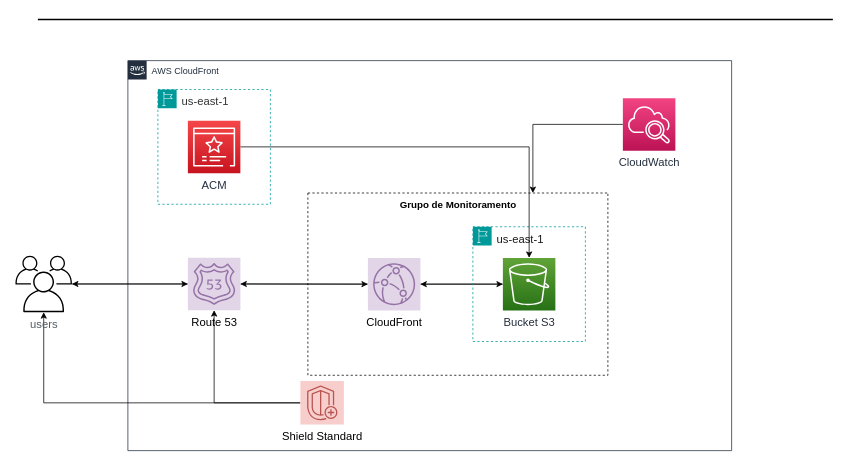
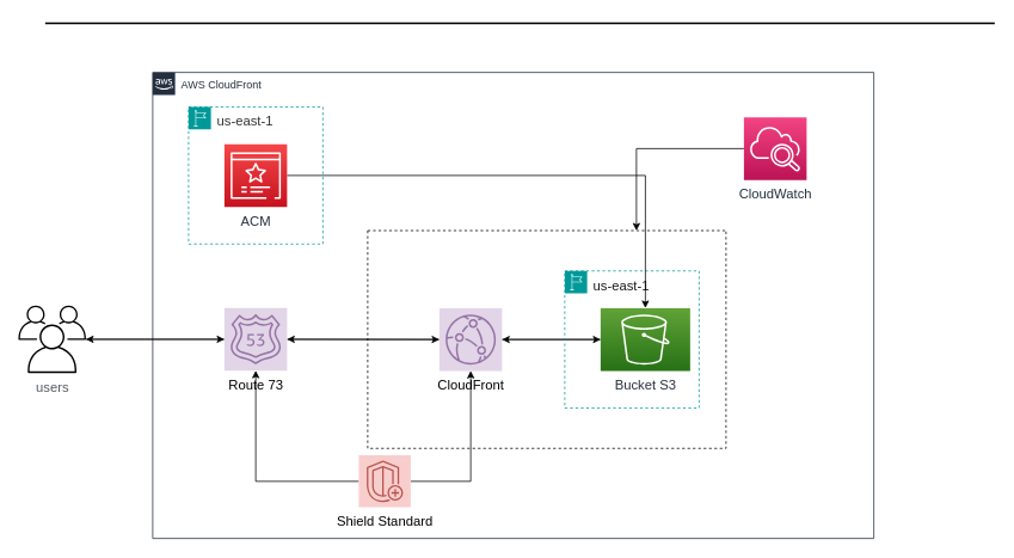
- <mxCell id="12" value="&lt;b&gt;&lt;font style=&quot;font-size: 13px;&quot;&gt;Grupo de Monitoramento&lt;/font&gt;&lt;/b&gt;" style="text;html=1;align=center;verticalAlign=middle;resizable=0;points=[];autosize=1;strokeColor=none;fillColor=none;" parent="11" vertex="1"><mxGeometry x="110" width="180" height="30" as="geometry" /></mxCell>
- <mxCell id="4" value="&lt;font style=&quot;font-size: 15px;&quot;&gt;Bucket S3&lt;/font&gt;" style="sketch=0;points=[[0,0,0],[0.25,0,0],[0.5,0,0],[0.75,0,0],[1,0,0],[0,1,0],[0.25,1,0],[0.5,1,0],[0.75,1,0],[1,1,0],[0,0.25,0],[0,0.5,0],[0,0.75,0],[1,0.25,0],[1,0.5,0],[1,0.75,0]];outlineConnect=0;fontColor=#232F3E;gradientColor=#60A337;gradientDirection=north;fillColor=#277116;strokeColor=#ffffff;dashed=0;verticalLabelPosition=bottom;verticalAlign=top;align=center;html=1;fontSize=12;fontStyle=0;aspect=fixed;shape=mxgraph.aws4.resourceIcon;resIcon=mxgraph.aws4.s3;" parent="2" vertex="1"><mxGeometry x="500" y="263" width="70" height="70" as="geometry" /></mxCell>
+ <mxCell id="4" value="&lt;font style=&quot;font-size: 15px;&quot;&gt;Bucket S3&lt;/font&gt;" style="sketch=0;points=[[0,0,0],[0.25,0,0],[0.5,0,0],[0.75,0,0],[1,0,0],[0,1,0],[0.25,1,0],[0.5,1,0],[0.75,1,0],[1,1,0],[0,0.25,0],[0,0.5,0],[0,0.75,0],[1,0.25,0],[1,0.5,0],[1,0.75,0]];outlineConnect=0;fontColor=#232F3E;gradientColor=#60A337;gradientDirection=north;fillColor=#277116;strokeColor=#ffffff;dashed=0;verticalLabelPosition=bottom;verticalAlign=top;align=center;html=1;fontSize=12;fontStyle=0;aspect=fixed;shape=mxgraph.aws4.resourceIcon;resIcon=mxgraph.aws4.s3;" parent="2" vertex="1"><mxGeometry x="500" y="263" width="100" height="70" as="geometry" /></mxCell>
- <mxCell id="15" value="&lt;font style=&quot;font-size: 15px;&quot;&gt;Route 53&lt;/font&gt;" style="sketch=0;points=[[0,0,0],[0.25,0,0],[0.5,0,0],[0.75,0,0],[1,0,0],[0,1,0],[0.25,1,0],[0.5,1,0],[0.75,1,0],[1,1,0],[0,0.25,0],[0,0.5,0],[0,0.75,0],[1,0.25,0],[1,0.5,0],[1,0.75,0]];outlineConnect=0;gradientDirection=north;fillColor=#e1d5e7;strokeColor=#9673a6;dashed=0;verticalLabelPosition=bottom;verticalAlign=top;align=center;html=1;fontSize=12;fontStyle=0;aspect=fixed;shape=mxgraph.aws4.resourceIcon;resIcon=mxgraph.aws4.route_53;" parent="2" vertex="1"><mxGeometry x="80" y="262.75" width="70" height="70" as="geometry" /></mxCell>
+ <mxCell id="15" value="&lt;font style=&quot;font-size: 15px;&quot;&gt;Route 73&lt;/font&gt;" style="sketch=0;points=[[0,0,0],[0.25,0,0],[0.5,0,0],[0.75,0,0],[1,0,0],[0,1,0],[0.25,1,0],[0.5,1,0],[0.75,1,0],[1,1,0],[0,0.25,0],[0,0.5,0],[0,0.75,0],[1,0.25,0],[1,0.5,0],[1,0.75,0]];outlineConnect=0;gradientDirection=north;fillColor=#e1d5e7;strokeColor=#9673a6;dashed=0;verticalLabelPosition=bottom;verticalAlign=top;align=center;html=1;fontSize=12;fontStyle=0;aspect=fixed;shape=mxgraph.aws4.resourceIcon;resIcon=mxgraph.aws4.route_53;" parent="2" vertex="1"><mxGeometry x="80" y="262.75" width="70" height="70" as="geometry" /></mxCell>
- <mxCell id="9" style="edgeStyle=orthogonalEdgeStyle;rounded=0;orthogonalLoop=1;jettySize=auto;html=1;" parent="2" source="10" target="23" edge="1"><mxGeometry relative="1" as="geometry" /></mxCell>
+ <mxCell id="9" style="edgeStyle=orthogonalEdgeStyle;rounded=0;orthogonalLoop=1;jettySize=auto;html=1;entryX=0.5;entryY=1;entryDx=0;entryDy=0;entryPerimeter=0;" parent="2" source="10" target="6" edge="1"><mxGeometry relative="1" as="geometry" /></mxCell>
